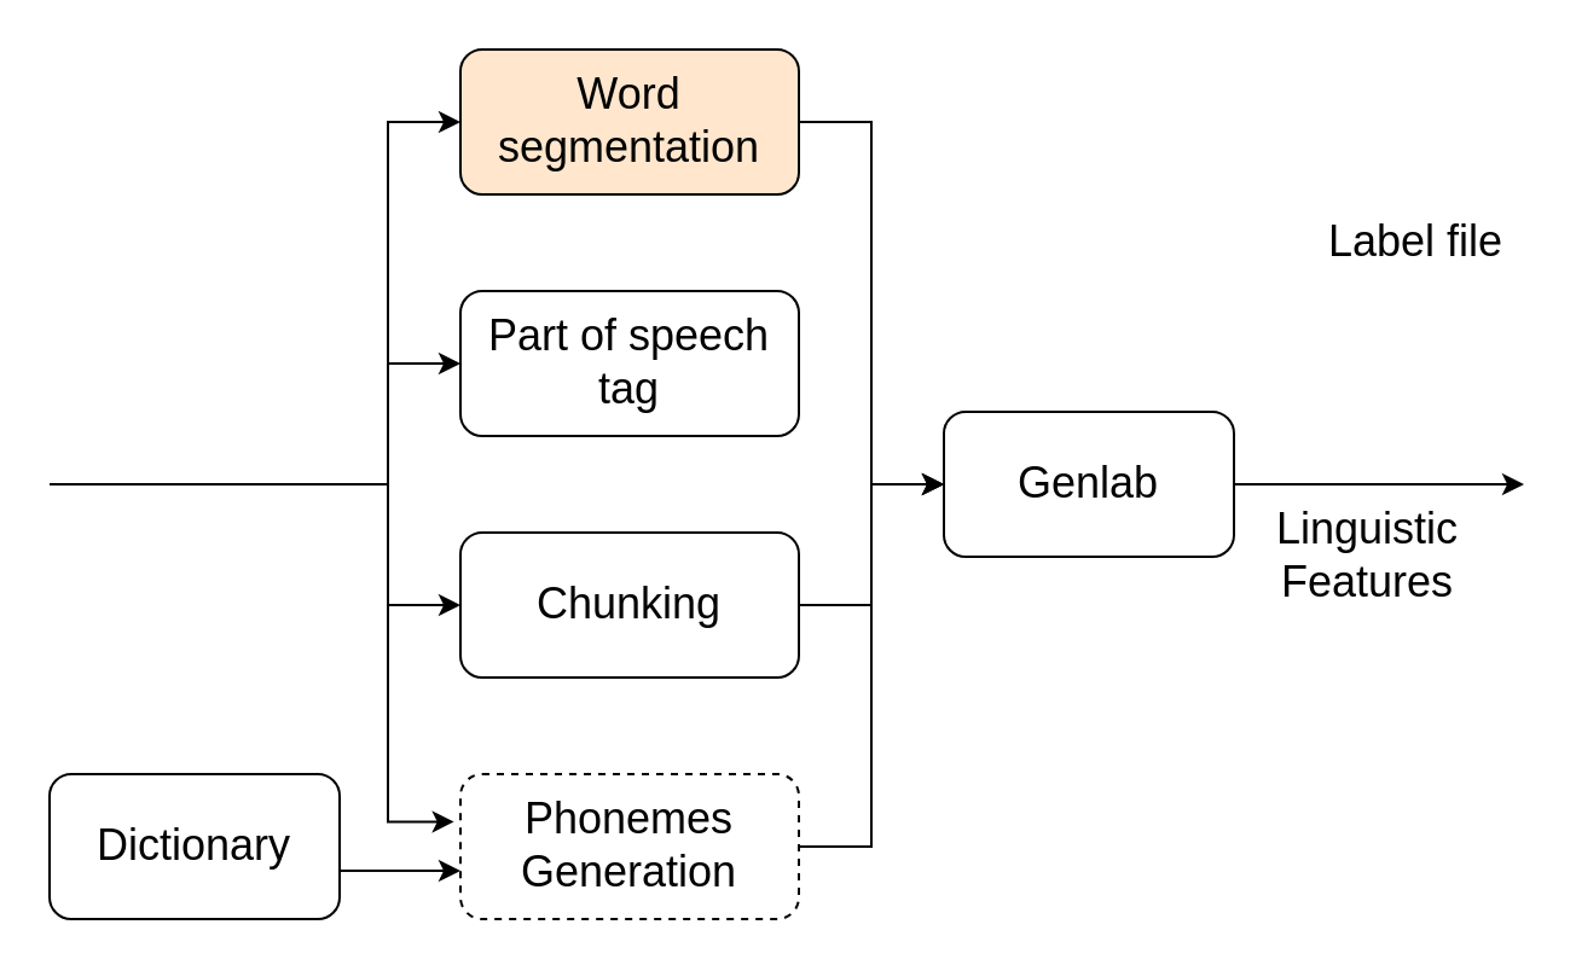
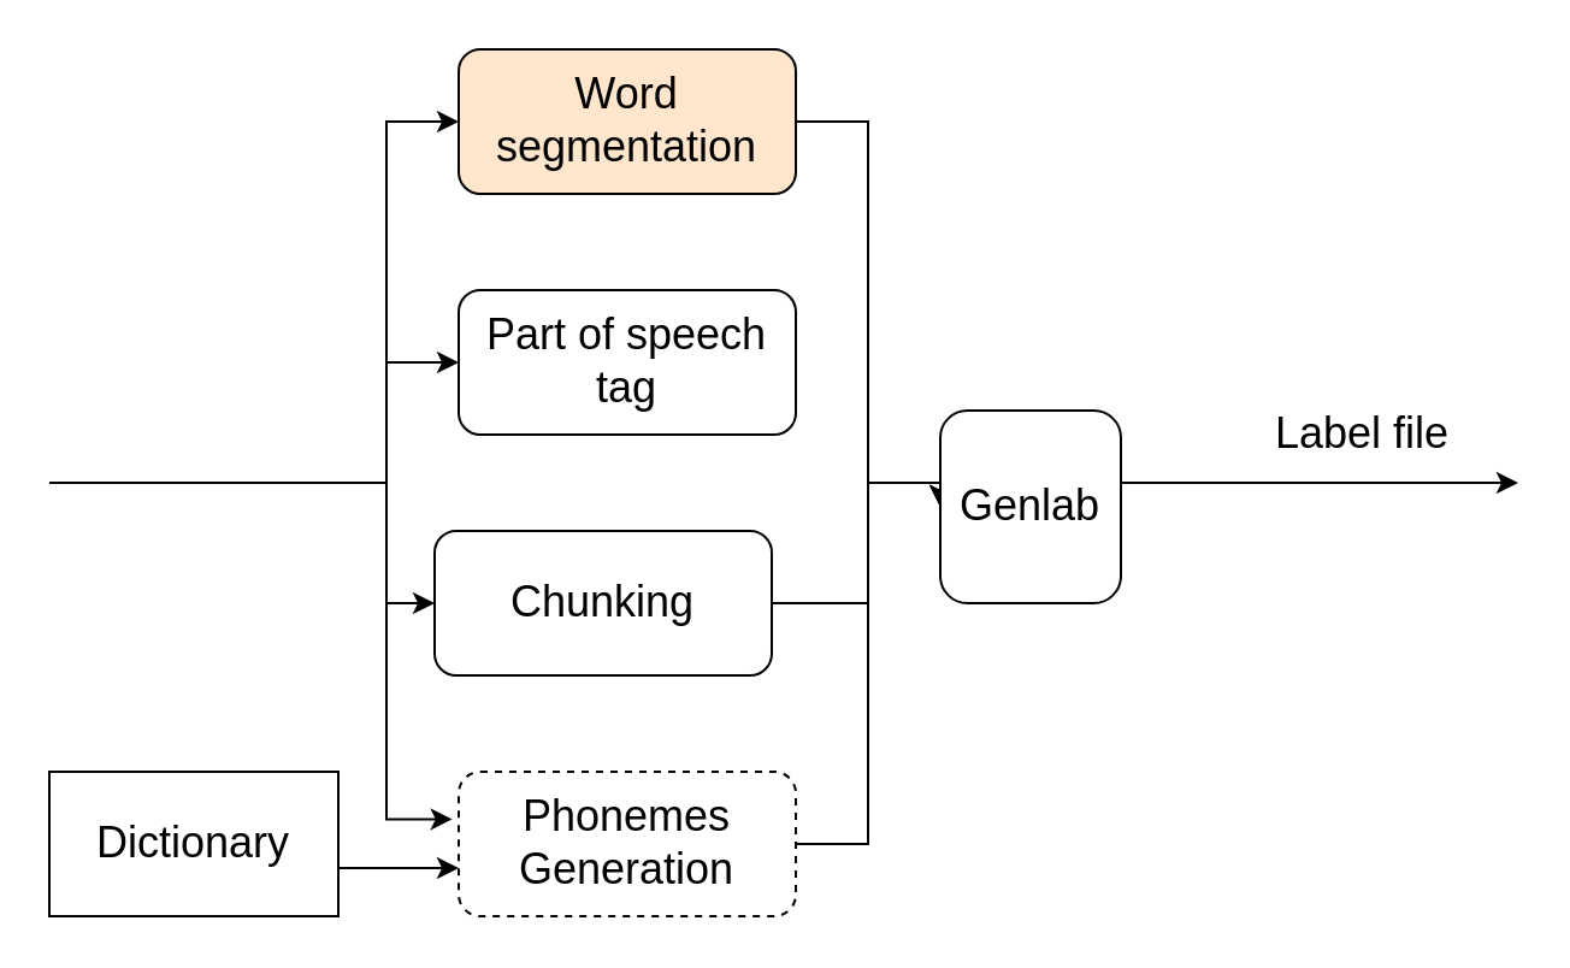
- <mxCell id="17" value="Label file" style="text;html=1;align=center;verticalAlign=middle;resizable=0;points=[];autosize=1;fontSize=18;" vertex="1" parent="1"><mxGeometry x="540" y="85" width="90" height="30" as="geometry" /></mxCell>
+ <mxCell id="17" value="Label file" style="text;html=1;align=center;verticalAlign=middle;resizable=0;points=[];autosize=1;fontSize=18;" vertex="1" parent="1"><mxGeometry x="520" y="165" width="90" height="30" as="geometry" /></mxCell>
- <mxCell id="16" value="Genlab" style="rounded=1;whiteSpace=wrap;html=1;fontSize=18;" vertex="1" parent="1"><mxGeometry x="390" y="170" width="120" height="60" as="geometry" /></mxCell>
+ <mxCell id="16" value="Genlab" style="rounded=1;whiteSpace=wrap;html=1;fontSize=18;" vertex="1" parent="1"><mxGeometry x="390" y="170" width="75" height="80" as="geometry" /></mxCell>
- <mxCell id="18" value="Linguistic&lt;br style=&quot;font-size: 18px;&quot;&gt;Features" style="text;html=1;align=center;verticalAlign=middle;resizable=0;points=[];autosize=1;fontSize=18;" vertex="1" parent="1"><mxGeometry x="520" y="205" width="90" height="50" as="geometry" /></mxCell>
- <mxCell id="6" value="Chunking" style="rounded=1;whiteSpace=wrap;html=1;fontSize=18;" vertex="1" parent="1"><mxGeometry x="190" y="220" width="140" height="60" as="geometry" /></mxCell>
+ <mxCell id="6" value="Chunking" style="rounded=1;whiteSpace=wrap;html=1;fontSize=18;" vertex="1" parent="1"><mxGeometry x="180" y="220" width="140" height="60" as="geometry" /></mxCell>
- <mxCell id="10" value="Dictionary" style="rounded=1;whiteSpace=wrap;html=1;fontSize=18;" vertex="1" parent="1"><mxGeometry x="20" y="320" width="120" height="60" as="geometry" /></mxCell>
+ <mxCell id="10" value="Dictionary" style="whiteSpace=wrap;html=1;fontSize=18;rounded=0;" vertex="1" parent="1"><mxGeometry x="20" y="320" width="120" height="60" as="geometry" /></mxCell>
